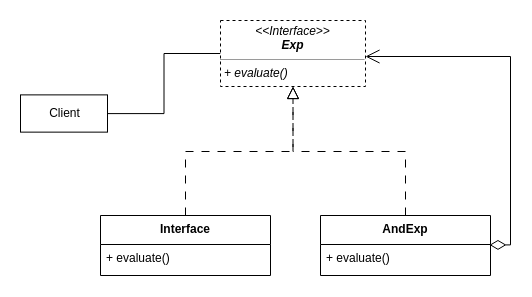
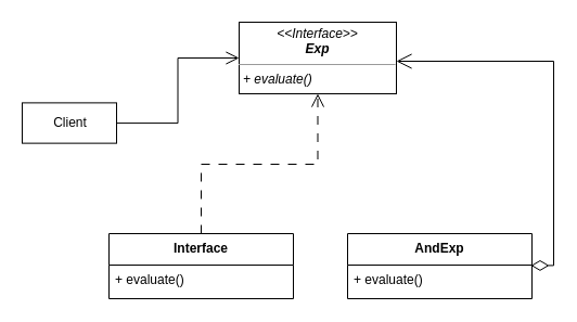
- <mxCell id="7" style="edgeStyle=orthogonalEdgeStyle;rounded=0;orthogonalLoop=1;jettySize=auto;html=1;endArrow=none;endFill=0;endSize=10;entryX=0;entryY=0.5;entryDx=0;entryDy=0;" parent="1" source="8" target="10" edge="1"><mxGeometry relative="1" as="geometry"><mxPoint x="200" y="53" as="targetPoint" /></mxGeometry></mxCell>
+ <mxCell id="7" style="edgeStyle=orthogonalEdgeStyle;rounded=0;orthogonalLoop=1;jettySize=auto;html=1;endArrow=open;endFill=0;endSize=10;entryX=0;entryY=0.5;entryDx=0;entryDy=0;" parent="1" source="8" target="10" edge="1"><mxGeometry relative="1" as="geometry"><mxPoint x="200" y="53" as="targetPoint" /></mxGeometry></mxCell>
- <mxCell id="10" value="&lt;p style=&quot;margin:0px;margin-top:4px;text-align:center;&quot;&gt;&lt;i&gt;&amp;lt;&amp;lt;Interface&amp;gt;&amp;gt;&lt;br&gt;&lt;b&gt;Exp&lt;/b&gt;&lt;/i&gt;&lt;/p&gt;&lt;hr size=&quot;1&quot;&gt;&lt;p style=&quot;margin:0px;margin-left:4px;&quot;&gt;&lt;/p&gt;&lt;p style=&quot;margin:0px;margin-left:4px;&quot;&gt;&lt;i&gt;+ evaluate()&lt;br&gt;&lt;/i&gt;&lt;/p&gt;" style="verticalAlign=top;align=left;overflow=fill;fontSize=12;fontFamily=Helvetica;html=1;dashed=1;" parent="1" vertex="1"><mxGeometry x="220" y="20.01" width="145" height="65.99" as="geometry" /></mxCell>
+ <mxCell id="10" value="&lt;p style=&quot;margin:0px;margin-top:4px;text-align:center;&quot;&gt;&lt;i&gt;&amp;lt;&amp;lt;Interface&amp;gt;&amp;gt;&lt;br&gt;&lt;b&gt;Exp&lt;/b&gt;&lt;/i&gt;&lt;/p&gt;&lt;hr size=&quot;1&quot;&gt;&lt;p style=&quot;margin:0px;margin-left:4px;&quot;&gt;&lt;/p&gt;&lt;p style=&quot;margin:0px;margin-left:4px;&quot;&gt;&lt;i&gt;+ evaluate()&lt;br&gt;&lt;/i&gt;&lt;/p&gt;" style="verticalAlign=top;align=left;overflow=fill;fontSize=12;fontFamily=Helvetica;html=1;" parent="1" vertex="1"><mxGeometry x="220" y="20.01" width="145" height="65.99" as="geometry" /></mxCell>
- <mxCell id="6" value="" style="endArrow=block;endSize=10;endFill=0;shadow=0;strokeWidth=1;rounded=0;edgeStyle=elbowEdgeStyle;elbow=vertical;dashed=1;dashPattern=8 8;labelBackgroundColor=none;fontColor=default;exitX=0.5;exitY=0;exitDx=0;exitDy=0;entryX=0.5;entryY=1;entryDx=0;entryDy=0;" parent="1" source="2" target="10" edge="1"><mxGeometry width="160" relative="1" as="geometry"><mxPoint x="170" y="146" as="sourcePoint" /><mxPoint x="302.5" y="80" as="targetPoint" /></mxGeometry></mxCell>
+ <mxCell id="6" value="" style="endArrow=open;endSize=10;endFill=0;shadow=0;strokeWidth=1;rounded=0;edgeStyle=elbowEdgeStyle;elbow=vertical;dashed=1;dashPattern=8 8;labelBackgroundColor=none;fontColor=default;exitX=0.5;exitY=0;exitDx=0;exitDy=0;entryX=0.5;entryY=1;entryDx=0;entryDy=0;" parent="1" source="2" target="10" edge="1"><mxGeometry width="160" relative="1" as="geometry"><mxPoint x="170" y="146" as="sourcePoint" /><mxPoint x="302.5" y="80" as="targetPoint" /></mxGeometry></mxCell>
- <mxCell id="9" value="" style="endArrow=block;endSize=10;endFill=0;shadow=0;strokeWidth=1;rounded=0;edgeStyle=elbowEdgeStyle;elbow=vertical;dashed=1;dashPattern=8 8;labelBackgroundColor=none;fontColor=default;entryX=0.5;entryY=1;entryDx=0;entryDy=0;" parent="1" source="4" target="10" edge="1"><mxGeometry width="160" relative="1" as="geometry"><mxPoint x="185" y="166" as="sourcePoint" /><mxPoint x="302.5" y="80" as="targetPoint" /></mxGeometry></mxCell>
